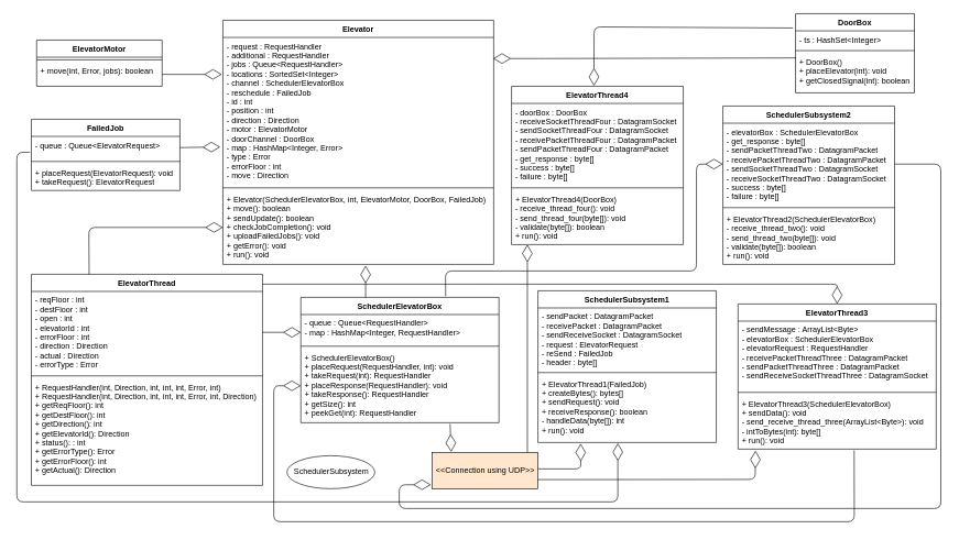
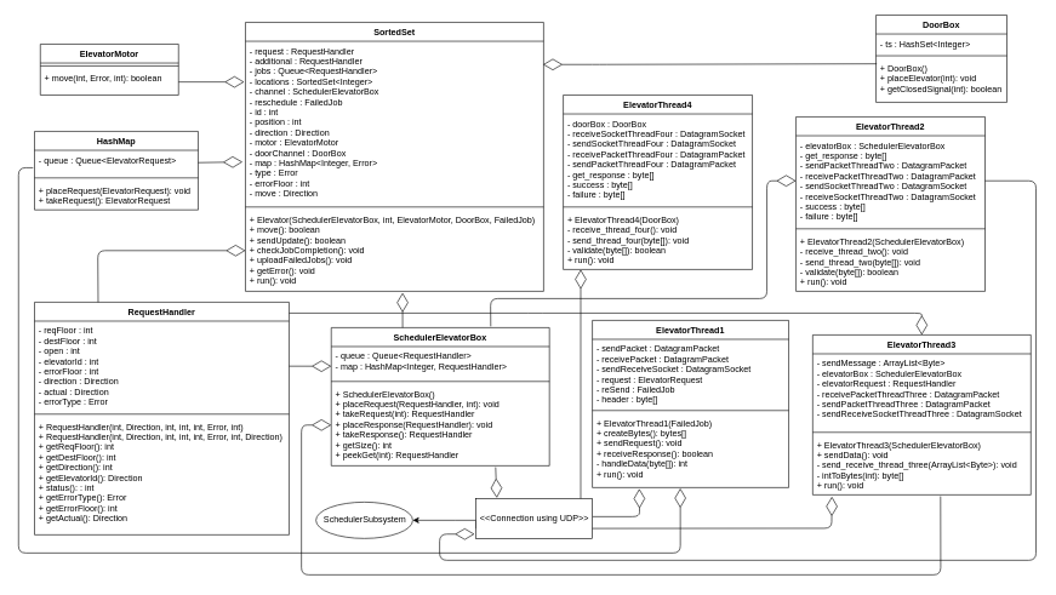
- <mxCell id="51" value="" style="endArrow=diamondThin;endFill=0;endSize=24;html=1;entryX=0.48;entryY=-0.003;entryDx=0;entryDy=0;entryPerimeter=0;exitX=-0.021;exitY=0.181;exitDx=0;exitDy=0;exitPerimeter=0;" parent="1" source="2" target="25" edge="1"><mxGeometry width="160" relative="1" as="geometry"><mxPoint x="1189" y="40" as="sourcePoint" /><mxPoint x="959" y="110" as="targetPoint" /><Array as="points"><mxPoint x="894" y="40" /></Array></mxGeometry></mxCell>
- <mxCell id="6" value="Elevator" style="swimlane;fontStyle=1;align=center;verticalAlign=top;childLayout=stackLayout;horizontal=1;startSize=26;horizontalStack=0;resizeParent=1;resizeParentMax=0;resizeLast=0;collapsible=1;marginBottom=0;" parent="1" vertex="1"><mxGeometry x="332" y="30" width="410" height="370" as="geometry" /></mxCell>
+ <mxCell id="6" value="SortedSet" style="swimlane;fontStyle=1;align=center;verticalAlign=top;childLayout=stackLayout;horizontal=1;startSize=26;horizontalStack=0;resizeParent=1;resizeParentMax=0;resizeLast=0;collapsible=1;marginBottom=0;" parent="1" vertex="1"><mxGeometry x="332" y="30" width="410" height="370" as="geometry" /></mxCell>
- <mxCell id="12" value="+ move(int, Error, jobs): boolean" style="text;strokeColor=none;fillColor=none;align=left;verticalAlign=top;spacingLeft=4;spacingRight=4;overflow=hidden;rotatable=0;points=[[0,0.5],[1,0.5]];portConstraint=eastwest;" parent="10" vertex="1"><mxGeometry y="34" width="190" height="36" as="geometry" /></mxCell>
+ <mxCell id="12" value="+ move(int, Error, int): boolean" style="text;strokeColor=none;fillColor=none;align=left;verticalAlign=top;spacingLeft=4;spacingRight=4;overflow=hidden;rotatable=0;points=[[0,0.5],[1,0.5]];portConstraint=eastwest;" parent="10" vertex="1"><mxGeometry y="34" width="190" height="36" as="geometry" /></mxCell>
- <mxCell id="17" value="SchedulerSubsystem2" style="swimlane;fontStyle=1;align=center;verticalAlign=top;childLayout=stackLayout;horizontal=1;startSize=26;horizontalStack=0;resizeParent=1;resizeParentMax=0;resizeLast=0;collapsible=1;marginBottom=0;" parent="1" vertex="1"><mxGeometry x="1089" y="160" width="260" height="240" as="geometry" /></mxCell>
+ <mxCell id="17" value="ElevatorThread2" style="swimlane;fontStyle=1;align=center;verticalAlign=top;childLayout=stackLayout;horizontal=1;startSize=26;horizontalStack=0;resizeParent=1;resizeParentMax=0;resizeLast=0;collapsible=1;marginBottom=0;" parent="1" vertex="1"><mxGeometry x="1089" y="160" width="260" height="240" as="geometry" /></mxCell>
- <mxCell id="29" value="FailedJob" style="swimlane;fontStyle=1;align=center;verticalAlign=top;childLayout=stackLayout;horizontal=1;startSize=26;horizontalStack=0;resizeParent=1;resizeParentMax=0;resizeLast=0;collapsible=1;marginBottom=0;" parent="1" vertex="1"><mxGeometry x="42" y="180" width="225" height="108" as="geometry" /></mxCell>
+ <mxCell id="29" value="HashMap" style="swimlane;fontStyle=1;align=center;verticalAlign=top;childLayout=stackLayout;horizontal=1;startSize=26;horizontalStack=0;resizeParent=1;resizeParentMax=0;resizeLast=0;collapsible=1;marginBottom=0;" parent="1" vertex="1"><mxGeometry x="42" y="180" width="225" height="108" as="geometry" /></mxCell>
- <mxCell id="33" value="ElevatorThread" style="swimlane;fontStyle=1;align=center;verticalAlign=top;childLayout=stackLayout;horizontal=1;startSize=26;horizontalStack=0;resizeParent=1;resizeParentMax=0;resizeLast=0;collapsible=1;marginBottom=0;" parent="1" vertex="1"><mxGeometry x="42" y="415" width="350" height="320" as="geometry" /></mxCell>
+ <mxCell id="33" value="RequestHandler" style="swimlane;fontStyle=1;align=center;verticalAlign=top;childLayout=stackLayout;horizontal=1;startSize=26;horizontalStack=0;resizeParent=1;resizeParentMax=0;resizeLast=0;collapsible=1;marginBottom=0;" parent="1" vertex="1"><mxGeometry x="42" y="415" width="350" height="320" as="geometry" /></mxCell>
- <mxCell id="13" value="SchedulerSubsystem1" style="swimlane;fontStyle=1;align=center;verticalAlign=top;childLayout=stackLayout;horizontal=1;startSize=26;horizontalStack=0;resizeParent=1;resizeParentMax=0;resizeLast=0;collapsible=1;marginBottom=0;" parent="1" vertex="1"><mxGeometry x="809" y="440" width="270" height="230" as="geometry" /></mxCell>
+ <mxCell id="13" value="ElevatorThread1" style="swimlane;fontStyle=1;align=center;verticalAlign=top;childLayout=stackLayout;horizontal=1;startSize=26;horizontalStack=0;resizeParent=1;resizeParentMax=0;resizeLast=0;collapsible=1;marginBottom=0;" parent="1" vertex="1"><mxGeometry x="809" y="440" width="270" height="230" as="geometry" /></mxCell>
- <mxCell id="54" value="&amp;lt;&amp;lt;Connection using UDP&amp;gt;&amp;gt;" style="html=1;fillColor=#ffe6cc;" parent="1" vertex="1"><mxGeometry x="649" y="685" width="160" height="55" as="geometry" /></mxCell>
+ <mxCell id="54" value="&amp;lt;&amp;lt;Connection using UDP&amp;gt;&amp;gt;" style="html=1;" parent="1" vertex="1"><mxGeometry x="649" y="685" width="160" height="55" as="geometry" /></mxCell>
+ <mxCell id="53" style="edgeStyle=orthogonalEdgeStyle;rounded=0;orthogonalLoop=1;jettySize=auto;html=1;exitX=0;exitY=0.75;exitDx=0;exitDy=0;" parent="1" source="54" target="44" edge="1"><mxGeometry relative="1" as="geometry"><Array as="points"><mxPoint x="620" y="715" /><mxPoint x="487" y="715" /></Array></mxGeometry></mxCell>
